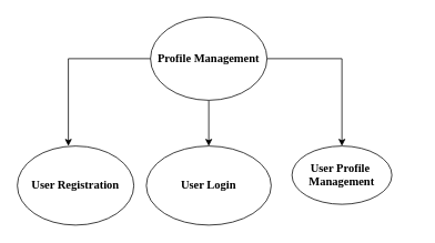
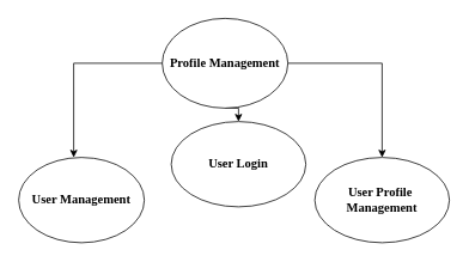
- <mxCell id="6" value="&lt;b style=&quot;font-family: &amp;quot;Times New Roman&amp;quot;; font-size: 14px;&quot;&gt;User Profile&amp;nbsp;&lt;/b&gt;&lt;div&gt;&lt;b style=&quot;font-family: &amp;quot;Times New Roman&amp;quot;; font-size: 14px;&quot;&gt;Management&lt;/b&gt;&lt;/div&gt;" style="ellipse;whiteSpace=wrap;html=1;" vertex="1" parent="1"><mxGeometry x="350" y="175" width="120" height="70" as="geometry" /></mxCell>
+ <mxCell id="6" value="&lt;b style=&quot;font-family: &amp;quot;Times New Roman&amp;quot;; font-size: 14px;&quot;&gt;User Profile&amp;nbsp;&lt;/b&gt;&lt;div&gt;&lt;b style=&quot;font-family: &amp;quot;Times New Roman&amp;quot;; font-size: 14px;&quot;&gt;Management&lt;/b&gt;&lt;/div&gt;" style="ellipse;whiteSpace=wrap;html=1;" vertex="1" parent="1"><mxGeometry x="350" y="175" width="150" height="95" as="geometry" /></mxCell>
- <mxCell id="7" value="&lt;b style=&quot;font-family: &amp;quot;Times New Roman&amp;quot;; font-size: 14px;&quot;&gt;User Login&lt;/b&gt;" style="ellipse;whiteSpace=wrap;html=1;" vertex="1" parent="1"><mxGeometry x="175" y="175" width="150" height="95" as="geometry" /></mxCell>
+ <mxCell id="7" value="&lt;b style=&quot;font-family: &amp;quot;Times New Roman&amp;quot;; font-size: 14px;&quot;&gt;User Login&lt;/b&gt;" style="ellipse;whiteSpace=wrap;html=1;" vertex="1" parent="1"><mxGeometry x="190" y="135" width="150" height="95" as="geometry" /></mxCell>
- <mxCell id="5" value="&lt;b style=&quot;font-family: &amp;quot;Times New Roman&amp;quot;; font-size: 14px;&quot;&gt;User Registration&lt;/b&gt;" style="ellipse;whiteSpace=wrap;html=1;" vertex="1" parent="1"><mxGeometry x="20" y="175" width="140" height="95" as="geometry" /></mxCell>
+ <mxCell id="5" value="&lt;b style=&quot;font-family: &amp;quot;Times New Roman&amp;quot;; font-size: 14px;&quot;&gt;User Management&lt;/b&gt;" style="ellipse;whiteSpace=wrap;html=1;" vertex="1" parent="1"><mxGeometry x="20" y="175" width="140" height="95" as="geometry" /></mxCell>
